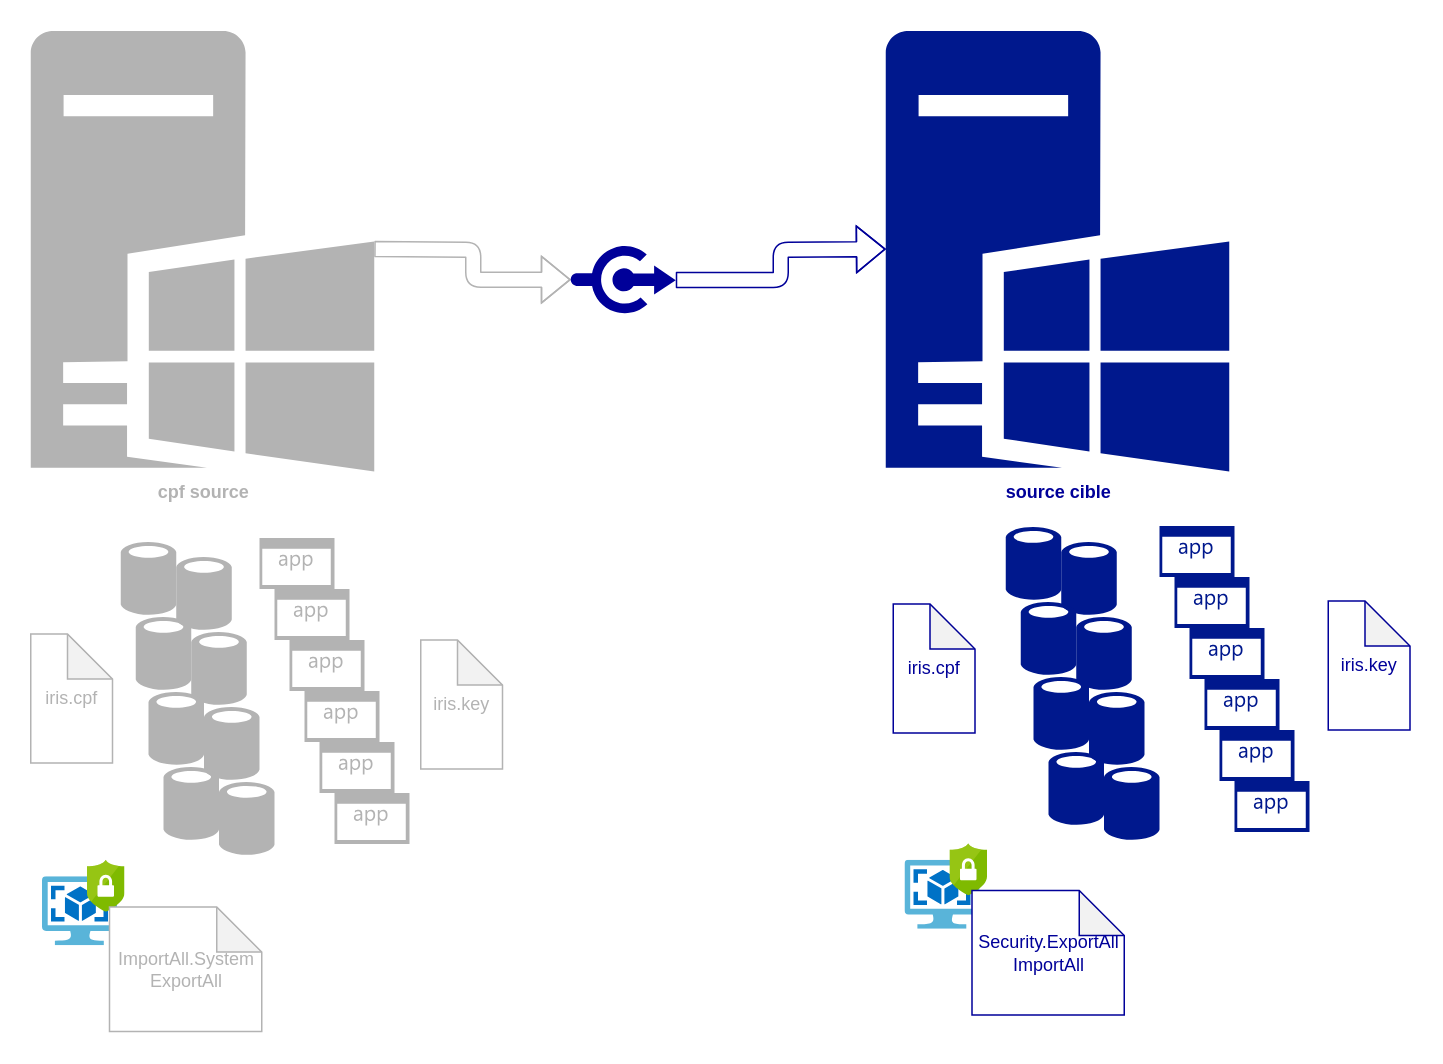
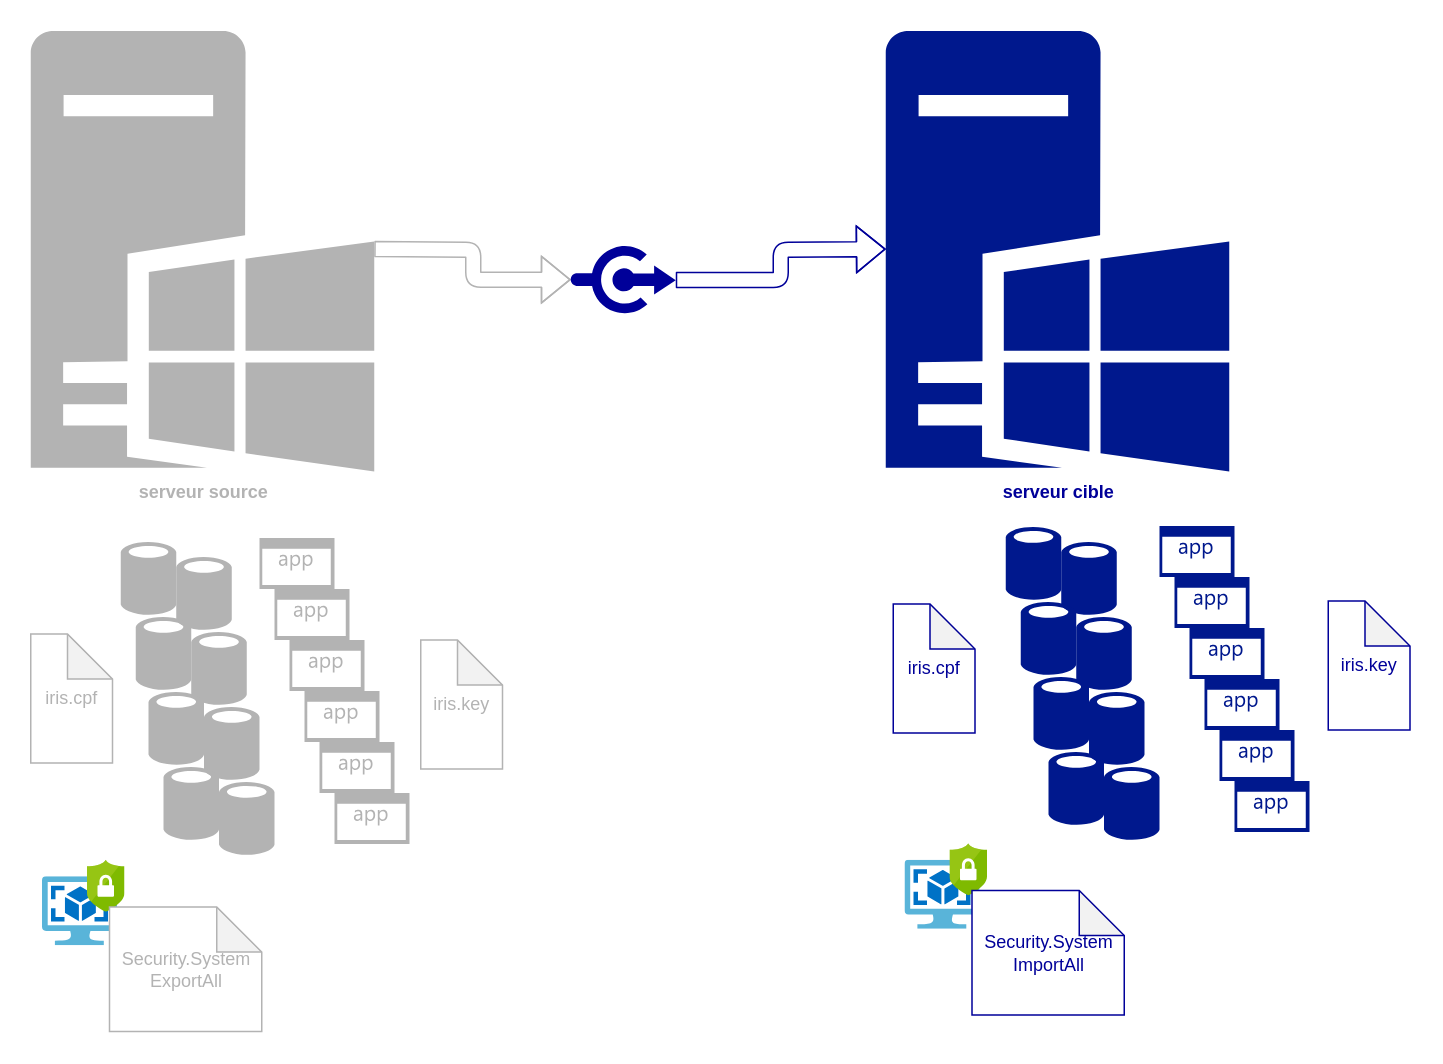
- <mxCell id="3" value="&lt;b&gt;&lt;font color=&quot;#b3b3b3&quot;&gt;cpf source&lt;/font&gt;&lt;/b&gt;" style="sketch=0;aspect=fixed;pointerEvents=1;shadow=0;dashed=0;html=1;strokeColor=none;labelPosition=center;verticalLabelPosition=bottom;verticalAlign=top;align=center;fillColor=#B3B3B3;shape=mxgraph.mscae.enterprise.windows_server" vertex="1" parent="1"><mxGeometry x="20" y="20" width="229" height="293.59" as="geometry" /></mxCell>
+ <mxCell id="3" value="&lt;b&gt;&lt;font color=&quot;#b3b3b3&quot;&gt;serveur source&lt;/font&gt;&lt;/b&gt;" style="sketch=0;aspect=fixed;pointerEvents=1;shadow=0;dashed=0;html=1;strokeColor=none;labelPosition=center;verticalLabelPosition=bottom;verticalAlign=top;align=center;fillColor=#B3B3B3;shape=mxgraph.mscae.enterprise.windows_server" vertex="1" parent="1"><mxGeometry x="20" y="20" width="229" height="293.59" as="geometry" /></mxCell>
- <mxCell id="4" value="&lt;b&gt;&lt;font color=&quot;#000099&quot;&gt;source cible&lt;/font&gt;&lt;/b&gt;" style="sketch=0;aspect=fixed;pointerEvents=1;shadow=0;dashed=0;html=1;strokeColor=none;labelPosition=center;verticalLabelPosition=bottom;verticalAlign=top;align=center;fillColor=#00188D;shape=mxgraph.mscae.enterprise.windows_server" vertex="1" parent="1"><mxGeometry x="590" y="20" width="229" height="293.59" as="geometry" /></mxCell>
+ <mxCell id="4" value="&lt;b&gt;&lt;font color=&quot;#000099&quot;&gt;serveur cible&lt;/font&gt;&lt;/b&gt;" style="sketch=0;aspect=fixed;pointerEvents=1;shadow=0;dashed=0;html=1;strokeColor=none;labelPosition=center;verticalLabelPosition=bottom;verticalAlign=top;align=center;fillColor=#00188D;shape=mxgraph.mscae.enterprise.windows_server" vertex="1" parent="1"><mxGeometry x="590" y="20" width="229" height="293.59" as="geometry" /></mxCell>
- <mxCell id="42" value="&lt;font color=&quot;#000099&quot;&gt;Security.ExportAll&lt;br&gt;ImportAll&lt;/font&gt;" style="shape=note;whiteSpace=wrap;html=1;backgroundOutline=1;darkOpacity=0.05;strokeColor=#000099;" vertex="1" parent="1"><mxGeometry x="647.5" y="593" width="101.5" height="83" as="geometry" /></mxCell>
+ <mxCell id="42" value="&lt;font color=&quot;#000099&quot;&gt;Security.System&lt;br&gt;ImportAll&lt;/font&gt;" style="shape=note;whiteSpace=wrap;html=1;backgroundOutline=1;darkOpacity=0.05;strokeColor=#000099;" vertex="1" parent="1"><mxGeometry x="647.5" y="593" width="101.5" height="83" as="geometry" /></mxCell>
- <mxCell id="39" value="&lt;font color=&quot;#b3b3b3&quot;&gt;ImportAll.System&lt;br&gt;ExportAll&lt;br&gt;&lt;/font&gt;" style="shape=note;whiteSpace=wrap;html=1;backgroundOutline=1;darkOpacity=0.05;strokeColor=#B3B3B3;" vertex="1" parent="1"><mxGeometry x="72.5" y="604" width="101.5" height="83" as="geometry" /></mxCell>
+ <mxCell id="39" value="&lt;font color=&quot;#b3b3b3&quot;&gt;Security.System&lt;br&gt;ExportAll&lt;br&gt;&lt;/font&gt;" style="shape=note;whiteSpace=wrap;html=1;backgroundOutline=1;darkOpacity=0.05;strokeColor=#B3B3B3;" vertex="1" parent="1"><mxGeometry x="72.5" y="604" width="101.5" height="83" as="geometry" /></mxCell>
